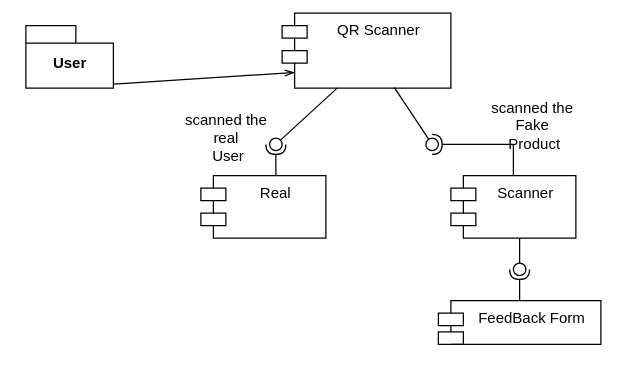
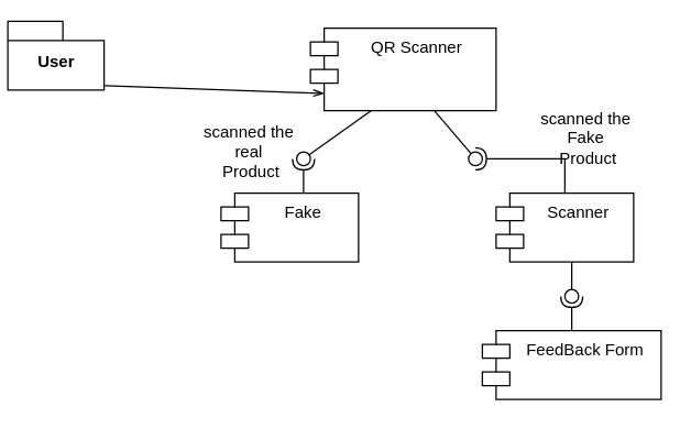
- <mxCell id="3" value="QR Scanner" style="shape=module;align=left;spacingLeft=20;align=center;verticalAlign=top;" parent="1" vertex="1"><mxGeometry x="225" y="10" width="135" height="60" as="geometry" /></mxCell>
+ <mxCell id="3" value="QR Scanner" style="shape=module;align=left;spacingLeft=20;align=center;verticalAlign=top;" parent="1" vertex="1"><mxGeometry x="225" y="20" width="135" height="60" as="geometry" /></mxCell>
- <mxCell id="2" value="User" style="shape=folder;fontStyle=1;spacingTop=10;tabWidth=40;tabHeight=14;tabPosition=left;html=1;" parent="1" vertex="1"><mxGeometry x="20" y="20" width="70" height="50" as="geometry" /></mxCell>
+ <mxCell id="2" value="User" style="shape=folder;fontStyle=1;spacingTop=10;tabWidth=40;tabHeight=14;tabPosition=left;html=1;" parent="1" vertex="1"><mxGeometry x="5" y="15" width="70" height="50" as="geometry" /></mxCell>
- <mxCell id="17" value="scanned the &lt;br&gt;real&lt;br&gt;&amp;nbsp;User" style="text;html=1;align=center;verticalAlign=middle;resizable=0;points=[];autosize=1;strokeColor=none;fillColor=none;" parent="1" vertex="1"><mxGeometry x="135" y="80" width="90" height="60" as="geometry" /></mxCell>
+ <mxCell id="17" value="scanned the &lt;br&gt;real&lt;br&gt;&amp;nbsp;Product" style="text;html=1;align=center;verticalAlign=middle;resizable=0;points=[];autosize=1;strokeColor=none;fillColor=none;" parent="1" vertex="1"><mxGeometry x="135" y="80" width="90" height="60" as="geometry" /></mxCell>
- <mxCell id="5" value="Real" style="shape=module;align=left;spacingLeft=20;align=center;verticalAlign=top;" parent="1" vertex="1"><mxGeometry x="160" y="140" width="100" height="50" as="geometry" /></mxCell>
+ <mxCell id="5" value="Fake" style="shape=module;align=left;spacingLeft=20;align=center;verticalAlign=top;" parent="1" vertex="1"><mxGeometry x="160" y="140" width="100" height="50" as="geometry" /></mxCell>
- <mxCell id="13" value="FeedBack Form" style="shape=module;align=left;spacingLeft=20;align=center;verticalAlign=top;" parent="1" vertex="1"><mxGeometry x="350" y="240" width="130" height="35" as="geometry" /></mxCell>
+ <mxCell id="13" value="FeedBack Form" style="shape=module;align=left;spacingLeft=20;align=center;verticalAlign=top;" parent="1" vertex="1"><mxGeometry x="350" y="240" width="130" height="50" as="geometry" /></mxCell>
